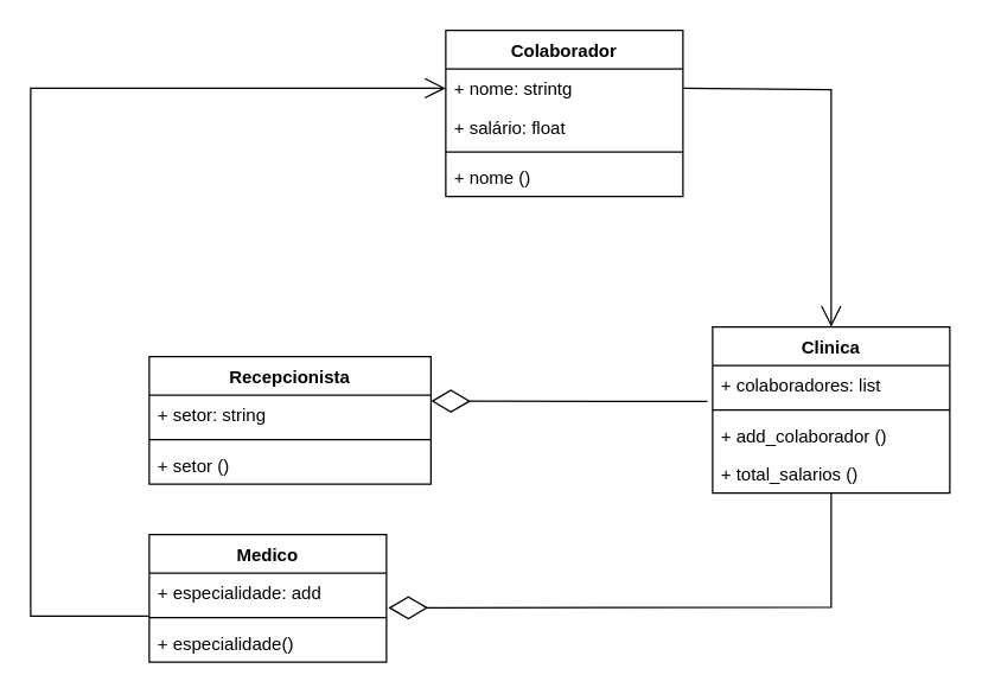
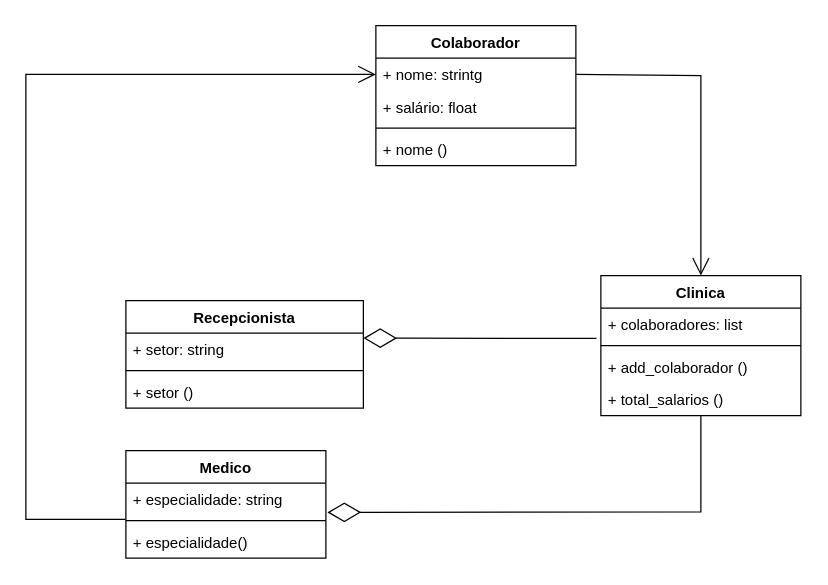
- <mxCell id="13" value="+ especialidade: add" style="text;strokeColor=none;fillColor=none;align=left;verticalAlign=top;spacingLeft=4;spacingRight=4;overflow=hidden;rotatable=0;points=[[0,0.5],[1,0.5]];portConstraint=eastwest;" vertex="1" parent="12"><mxGeometry y="26" width="160" height="26" as="geometry" /></mxCell>
+ <mxCell id="13" value="+ especialidade: string" style="text;strokeColor=none;fillColor=none;align=left;verticalAlign=top;spacingLeft=4;spacingRight=4;overflow=hidden;rotatable=0;points=[[0,0.5],[1,0.5]];portConstraint=eastwest;" vertex="1" parent="12"><mxGeometry y="26" width="160" height="26" as="geometry" /></mxCell>
